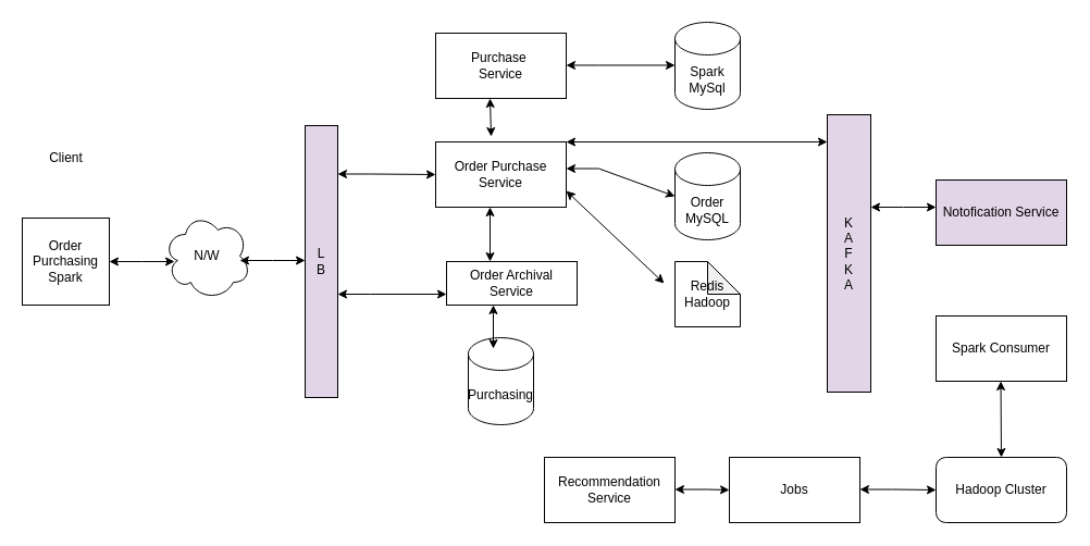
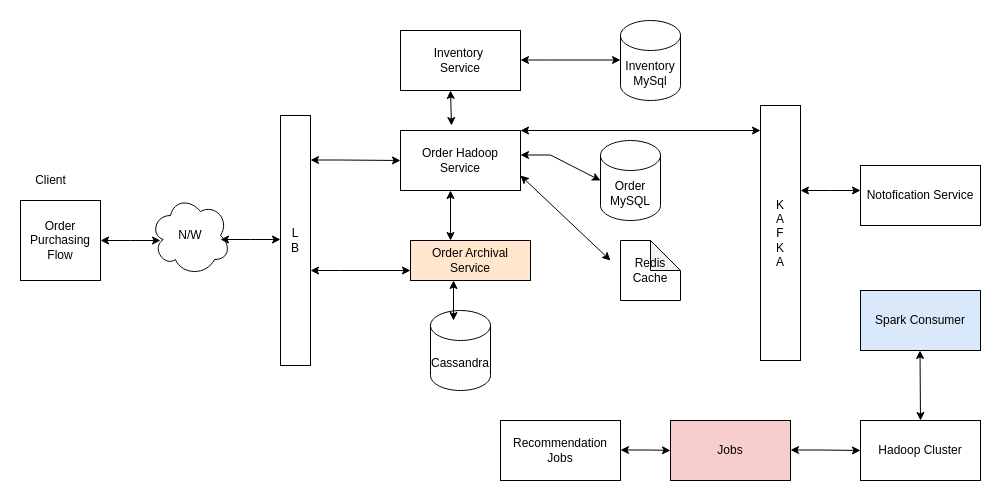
- <mxCell id="18" value="Purchase&amp;nbsp;&lt;br&gt;Service" style="rounded=0;whiteSpace=wrap;html=1;" parent="1" vertex="1"><mxGeometry x="400" y="30" width="120" height="60" as="geometry" /></mxCell>
+ <mxCell id="18" value="Inventory&amp;nbsp;&lt;br&gt;Service" style="rounded=0;whiteSpace=wrap;html=1;" parent="1" vertex="1"><mxGeometry x="400" y="30" width="120" height="60" as="geometry" /></mxCell>
- <mxCell id="17" value="Spark&lt;br&gt;MySql" style="shape=cylinder3;whiteSpace=wrap;html=1;boundedLbl=1;backgroundOutline=1;size=15;" parent="1" vertex="1"><mxGeometry x="620" y="20" width="60" height="80" as="geometry" /></mxCell>
+ <mxCell id="17" value="Inventory&lt;br&gt;MySql" style="shape=cylinder3;whiteSpace=wrap;html=1;boundedLbl=1;backgroundOutline=1;size=15;" parent="1" vertex="1"><mxGeometry x="620" y="20" width="60" height="80" as="geometry" /></mxCell>
- <mxCell id="4" value="Client" style="text;html=1;align=center;verticalAlign=middle;resizable=0;points=[];autosize=1;strokeColor=none;fillColor=none;" parent="1" vertex="1"><mxGeometry x="35" y="130" width="50" height="30" as="geometry" /></mxCell>
+ <mxCell id="4" value="Client" style="text;html=1;align=center;verticalAlign=middle;resizable=0;points=[];autosize=1;strokeColor=none;fillColor=none;" parent="1" vertex="1"><mxGeometry x="25" y="165" width="50" height="30" as="geometry" /></mxCell>
- <mxCell id="6" value="Order Purchase Service" style="rounded=0;whiteSpace=wrap;html=1;" parent="1" vertex="1"><mxGeometry x="400" y="130" width="120" height="60" as="geometry" /></mxCell>
+ <mxCell id="6" value="Order Hadoop Service" style="rounded=0;whiteSpace=wrap;html=1;" parent="1" vertex="1"><mxGeometry x="400" y="130" width="120" height="60" as="geometry" /></mxCell>
- <mxCell id="7" value="Order&lt;br&gt;MySQL" style="shape=cylinder3;whiteSpace=wrap;html=1;boundedLbl=1;backgroundOutline=1;size=15;" parent="1" vertex="1"><mxGeometry x="620" y="140" width="60" height="80" as="geometry" /></mxCell>
+ <mxCell id="7" value="Order&lt;br&gt;MySQL" style="shape=cylinder3;whiteSpace=wrap;html=1;boundedLbl=1;backgroundOutline=1;size=15;" parent="1" vertex="1"><mxGeometry x="600" y="140" width="60" height="80" as="geometry" /></mxCell>
- <mxCell id="12" value="Notofication Service" style="rounded=0;whiteSpace=wrap;html=1;fillColor=#e1d5e7;" parent="1" vertex="1"><mxGeometry x="860" y="165" width="120" height="60" as="geometry" /></mxCell>
+ <mxCell id="12" value="Notofication Service" style="rounded=0;whiteSpace=wrap;html=1;" parent="1" vertex="1"><mxGeometry x="860" y="165" width="120" height="60" as="geometry" /></mxCell>
- <mxCell id="11" value="K&lt;br&gt;A&lt;br&gt;F&lt;br&gt;K&lt;br&gt;A" style="rounded=0;whiteSpace=wrap;html=1;fillColor=#e1d5e7;" parent="1" vertex="1"><mxGeometry x="760" y="105" width="40" height="255" as="geometry" /></mxCell>
+ <mxCell id="11" value="K&lt;br&gt;A&lt;br&gt;F&lt;br&gt;K&lt;br&gt;A" style="rounded=0;whiteSpace=wrap;html=1;" parent="1" vertex="1"><mxGeometry x="760" y="105" width="40" height="255" as="geometry" /></mxCell>
- <mxCell id="2" value="Order Purchasing Spark" style="whiteSpace=wrap;html=1;aspect=fixed;" parent="1" vertex="1"><mxGeometry x="20" y="200" width="80" height="80" as="geometry" /></mxCell>
+ <mxCell id="2" value="Order Purchasing Flow" style="whiteSpace=wrap;html=1;aspect=fixed;" parent="1" vertex="1"><mxGeometry x="20" y="200" width="80" height="80" as="geometry" /></mxCell>
- <mxCell id="3" value="L&lt;br&gt;B" style="rounded=0;whiteSpace=wrap;html=1;fillColor=#e1d5e7;" parent="1" vertex="1"><mxGeometry x="280" y="115" width="30" height="250" as="geometry" /></mxCell>
+ <mxCell id="3" value="L&lt;br&gt;B" style="rounded=0;whiteSpace=wrap;html=1;" parent="1" vertex="1"><mxGeometry x="280" y="115" width="30" height="250" as="geometry" /></mxCell>
- <mxCell id="10" value="Order Archival Service" style="rounded=0;whiteSpace=wrap;html=1;" parent="1" vertex="1"><mxGeometry x="410" y="240" width="120" height="40" as="geometry" /></mxCell>
+ <mxCell id="10" value="Order Archival Service" style="rounded=0;whiteSpace=wrap;html=1;fillColor=#ffe6cc;" parent="1" vertex="1"><mxGeometry x="410" y="240" width="120" height="40" as="geometry" /></mxCell>
- <mxCell id="8" value="Redis Hadoop" style="shape=note;whiteSpace=wrap;html=1;backgroundOutline=1;darkOpacity=0.05;size=30;" parent="1" vertex="1"><mxGeometry x="620" y="240" width="60" height="60" as="geometry" /></mxCell>
+ <mxCell id="8" value="Redis Cache" style="shape=note;whiteSpace=wrap;html=1;backgroundOutline=1;darkOpacity=0.05;size=30;" parent="1" vertex="1"><mxGeometry x="620" y="240" width="60" height="60" as="geometry" /></mxCell>
- <mxCell id="13" value="Spark Consumer" style="rounded=0;whiteSpace=wrap;html=1;" parent="1" vertex="1"><mxGeometry x="860" y="290" width="120" height="60" as="geometry" /></mxCell>
+ <mxCell id="13" value="Spark Consumer" style="rounded=0;whiteSpace=wrap;html=1;fillColor=#dae8fc;" parent="1" vertex="1"><mxGeometry x="860" y="290" width="120" height="60" as="geometry" /></mxCell>
- <mxCell id="9" value="Purchasing" style="shape=cylinder3;whiteSpace=wrap;html=1;boundedLbl=1;backgroundOutline=1;size=15;" parent="1" vertex="1"><mxGeometry x="430" y="310" width="60" height="80" as="geometry" /></mxCell>
+ <mxCell id="9" value="Cassandra" style="shape=cylinder3;whiteSpace=wrap;html=1;boundedLbl=1;backgroundOutline=1;size=15;" parent="1" vertex="1"><mxGeometry x="430" y="310" width="60" height="80" as="geometry" /></mxCell>
- <mxCell id="16" value="Recommendation&lt;br&gt;Service" style="rounded=0;whiteSpace=wrap;html=1;" parent="1" vertex="1"><mxGeometry x="500" y="420" width="120" height="60" as="geometry" /></mxCell>
+ <mxCell id="16" value="Recommendation&lt;br&gt;Jobs" style="rounded=0;whiteSpace=wrap;html=1;" parent="1" vertex="1"><mxGeometry x="500" y="420" width="120" height="60" as="geometry" /></mxCell>
- <mxCell id="15" value="Jobs" style="rounded=0;whiteSpace=wrap;html=1;" parent="1" vertex="1"><mxGeometry x="670" y="420" width="120" height="60" as="geometry" /></mxCell>
+ <mxCell id="15" value="Jobs" style="rounded=0;whiteSpace=wrap;html=1;fillColor=#f8cecc;" parent="1" vertex="1"><mxGeometry x="670" y="420" width="120" height="60" as="geometry" /></mxCell>
- <mxCell id="14" value="Hadoop Cluster" style="whiteSpace=wrap;html=1;rounded=1;" parent="1" vertex="1"><mxGeometry x="860" y="420" width="120" height="60" as="geometry" /></mxCell>
+ <mxCell id="14" value="Hadoop Cluster" style="rounded=0;whiteSpace=wrap;html=1;" parent="1" vertex="1"><mxGeometry x="860" y="420" width="120" height="60" as="geometry" /></mxCell>
